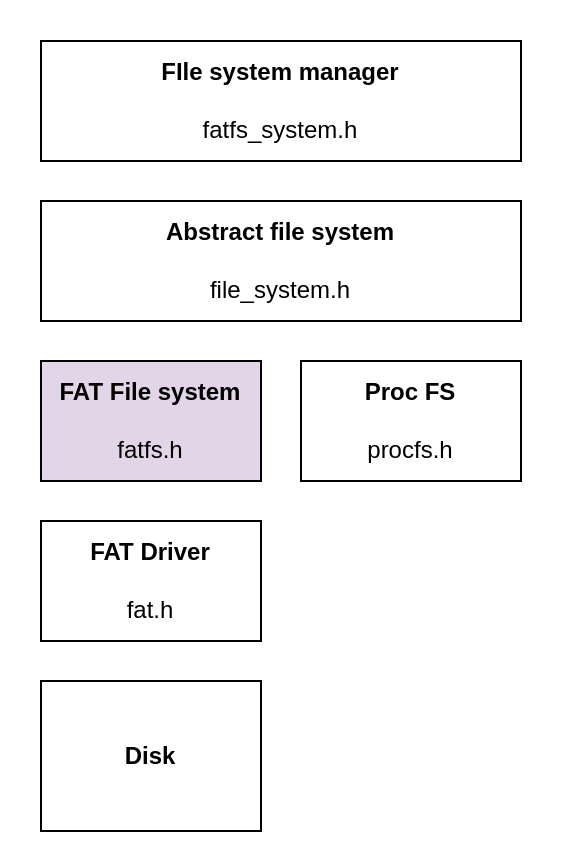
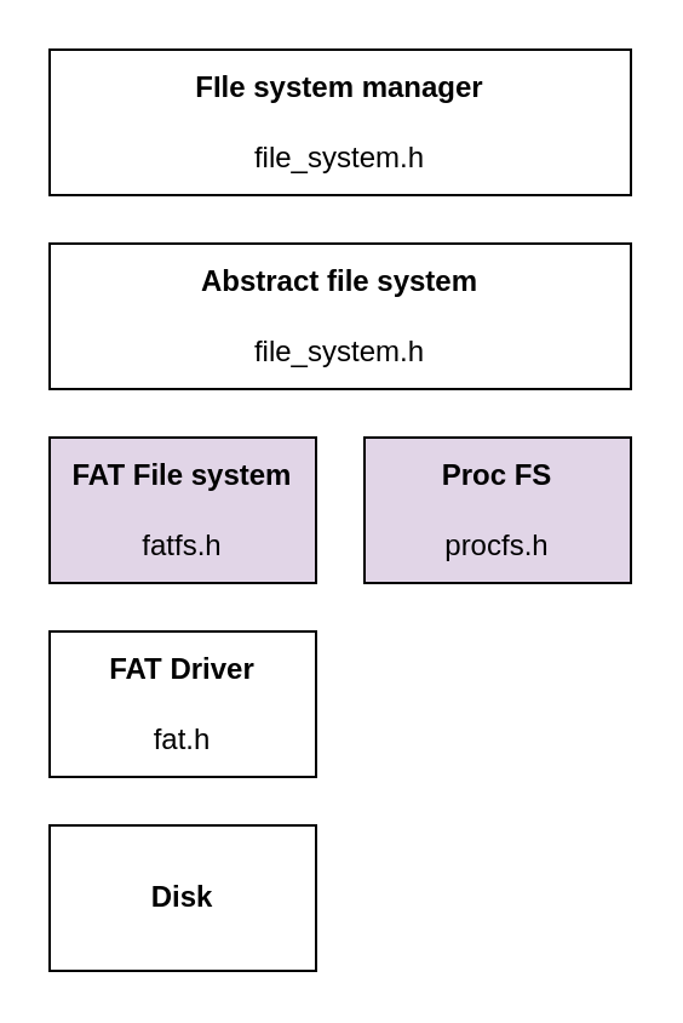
- <mxCell id="2" value="&lt;b&gt;FIle system manager&lt;/b&gt;&lt;br&gt;&lt;br&gt;fatfs_system.h" style="rounded=0;whiteSpace=wrap;html=1;" vertex="1" parent="1"><mxGeometry x="20" y="20" width="240" height="60" as="geometry" /></mxCell>
+ <mxCell id="2" value="&lt;b&gt;FIle system manager&lt;/b&gt;&lt;br&gt;&lt;br&gt;file_system.h" style="rounded=0;whiteSpace=wrap;html=1;" vertex="1" parent="1"><mxGeometry x="20" y="20" width="240" height="60" as="geometry" /></mxCell>
- <mxCell id="6" value="&lt;b&gt;Proc FS&lt;/b&gt;&lt;br&gt;&lt;br&gt;procfs.h" style="rounded=0;whiteSpace=wrap;html=1;" vertex="1" parent="1"><mxGeometry x="150" y="180" width="110" height="60" as="geometry" /></mxCell>
+ <mxCell id="6" value="&lt;b&gt;Proc FS&lt;/b&gt;&lt;br&gt;&lt;br&gt;procfs.h" style="rounded=0;whiteSpace=wrap;html=1;fillColor=#e1d5e7;" vertex="1" parent="1"><mxGeometry x="150" y="180" width="110" height="60" as="geometry" /></mxCell>
- <mxCell id="7" value="&lt;b&gt;Disk&lt;/b&gt;" style="rounded=0;whiteSpace=wrap;html=1;" vertex="1" parent="1"><mxGeometry x="20" y="340" width="110" height="75" as="geometry" /></mxCell>
+ <mxCell id="7" value="&lt;b&gt;Disk&lt;/b&gt;" style="rounded=0;whiteSpace=wrap;html=1;" vertex="1" parent="1"><mxGeometry x="20" y="340" width="110" height="60" as="geometry" /></mxCell>
